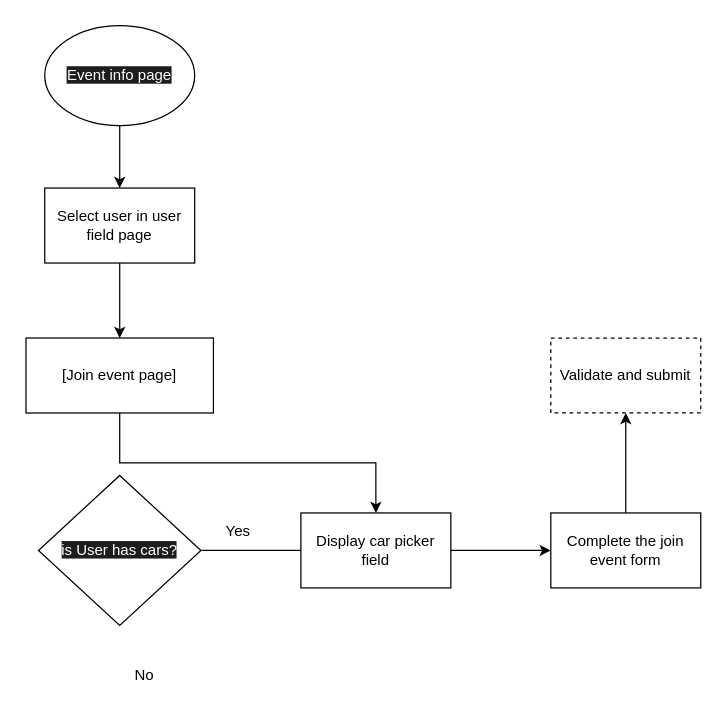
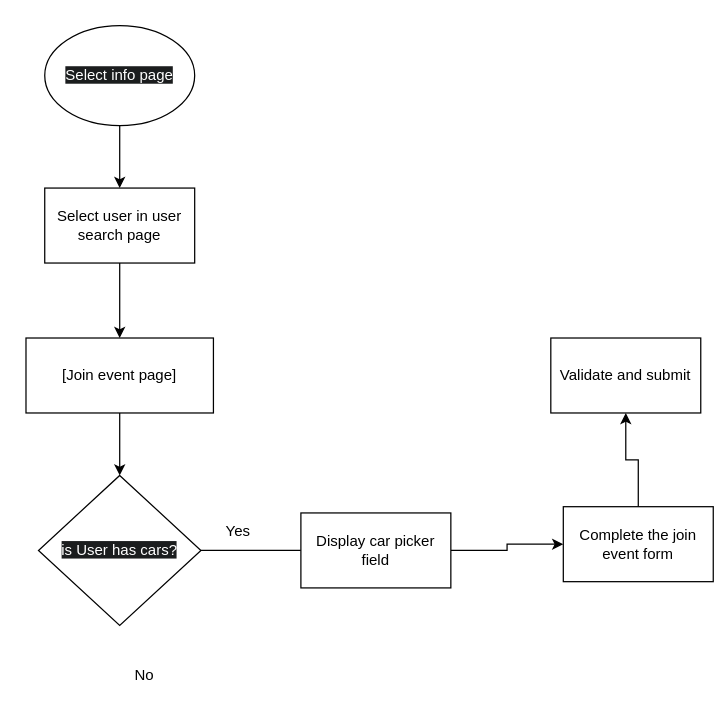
- <mxCell id="3" value="&lt;meta charset=&quot;utf-8&quot;&gt;&lt;span style=&quot;color: rgb(255, 255, 255); font-family: Helvetica; font-size: 12px; font-style: normal; font-variant-ligatures: normal; font-variant-caps: normal; font-weight: 400; letter-spacing: normal; orphans: 2; text-align: center; text-indent: 0px; text-transform: none; widows: 2; word-spacing: 0px; -webkit-text-stroke-width: 0px; white-space: normal; background-color: rgb(27, 29, 30); text-decoration-thickness: initial; text-decoration-style: initial; text-decoration-color: initial; display: inline !important; float: none;&quot;&gt;Event info page&lt;/span&gt;" style="ellipse;whiteSpace=wrap;html=1;" vertex="1" parent="1"><mxGeometry x="35" y="20" width="120" height="80" as="geometry" /></mxCell>
+ <mxCell id="3" value="&lt;meta charset=&quot;utf-8&quot;&gt;&lt;span style=&quot;color: rgb(255, 255, 255); font-family: Helvetica; font-size: 12px; font-style: normal; font-variant-ligatures: normal; font-variant-caps: normal; font-weight: 400; letter-spacing: normal; orphans: 2; text-align: center; text-indent: 0px; text-transform: none; widows: 2; word-spacing: 0px; -webkit-text-stroke-width: 0px; white-space: normal; background-color: rgb(27, 29, 30); text-decoration-thickness: initial; text-decoration-style: initial; text-decoration-color: initial; display: inline !important; float: none;&quot;&gt;Select info page&lt;/span&gt;" style="ellipse;whiteSpace=wrap;html=1;" vertex="1" parent="1"><mxGeometry x="35" y="20" width="120" height="80" as="geometry" /></mxCell>
- <mxCell id="5" value="Select user in user field page" style="rounded=0;whiteSpace=wrap;html=1;" vertex="1" parent="1"><mxGeometry x="35" y="150" width="120" height="60" as="geometry" /></mxCell>
+ <mxCell id="5" value="Select user in user search page" style="rounded=0;whiteSpace=wrap;html=1;" vertex="1" parent="1"><mxGeometry x="35" y="150" width="120" height="60" as="geometry" /></mxCell>
- <mxCell id="16" value="Validate and submit" style="whiteSpace=wrap;html=1;dashed=1;" vertex="1" parent="1"><mxGeometry x="440" y="270" width="120" height="60" as="geometry" /></mxCell>
+ <mxCell id="16" value="Validate and submit" style="whiteSpace=wrap;html=1;" vertex="1" parent="1"><mxGeometry x="440" y="270" width="120" height="60" as="geometry" /></mxCell>
- <mxCell id="6" style="edgeStyle=orthogonalEdgeStyle;rounded=0;orthogonalLoop=1;jettySize=auto;html=1;exitX=0.5;exitY=1;exitDx=0;exitDy=0;" edge="1" parent="1" source="7" target="12"><mxGeometry relative="1" as="geometry" /></mxCell>
+ <mxCell id="6" style="edgeStyle=orthogonalEdgeStyle;rounded=0;orthogonalLoop=1;jettySize=auto;html=1;exitX=0.5;exitY=1;exitDx=0;exitDy=0;entryX=0.5;entryY=0;entryDx=0;entryDy=0;" edge="1" parent="1" source="7" target="9"><mxGeometry relative="1" as="geometry" /></mxCell>
- <mxCell id="15" value="Complete the join event form" style="whiteSpace=wrap;html=1;" vertex="1" parent="1"><mxGeometry x="440" y="410" width="120" height="60" as="geometry" /></mxCell>
+ <mxCell id="15" value="Complete the join event form" style="whiteSpace=wrap;html=1;" vertex="1" parent="1"><mxGeometry x="450" y="405" width="120" height="60" as="geometry" /></mxCell>
